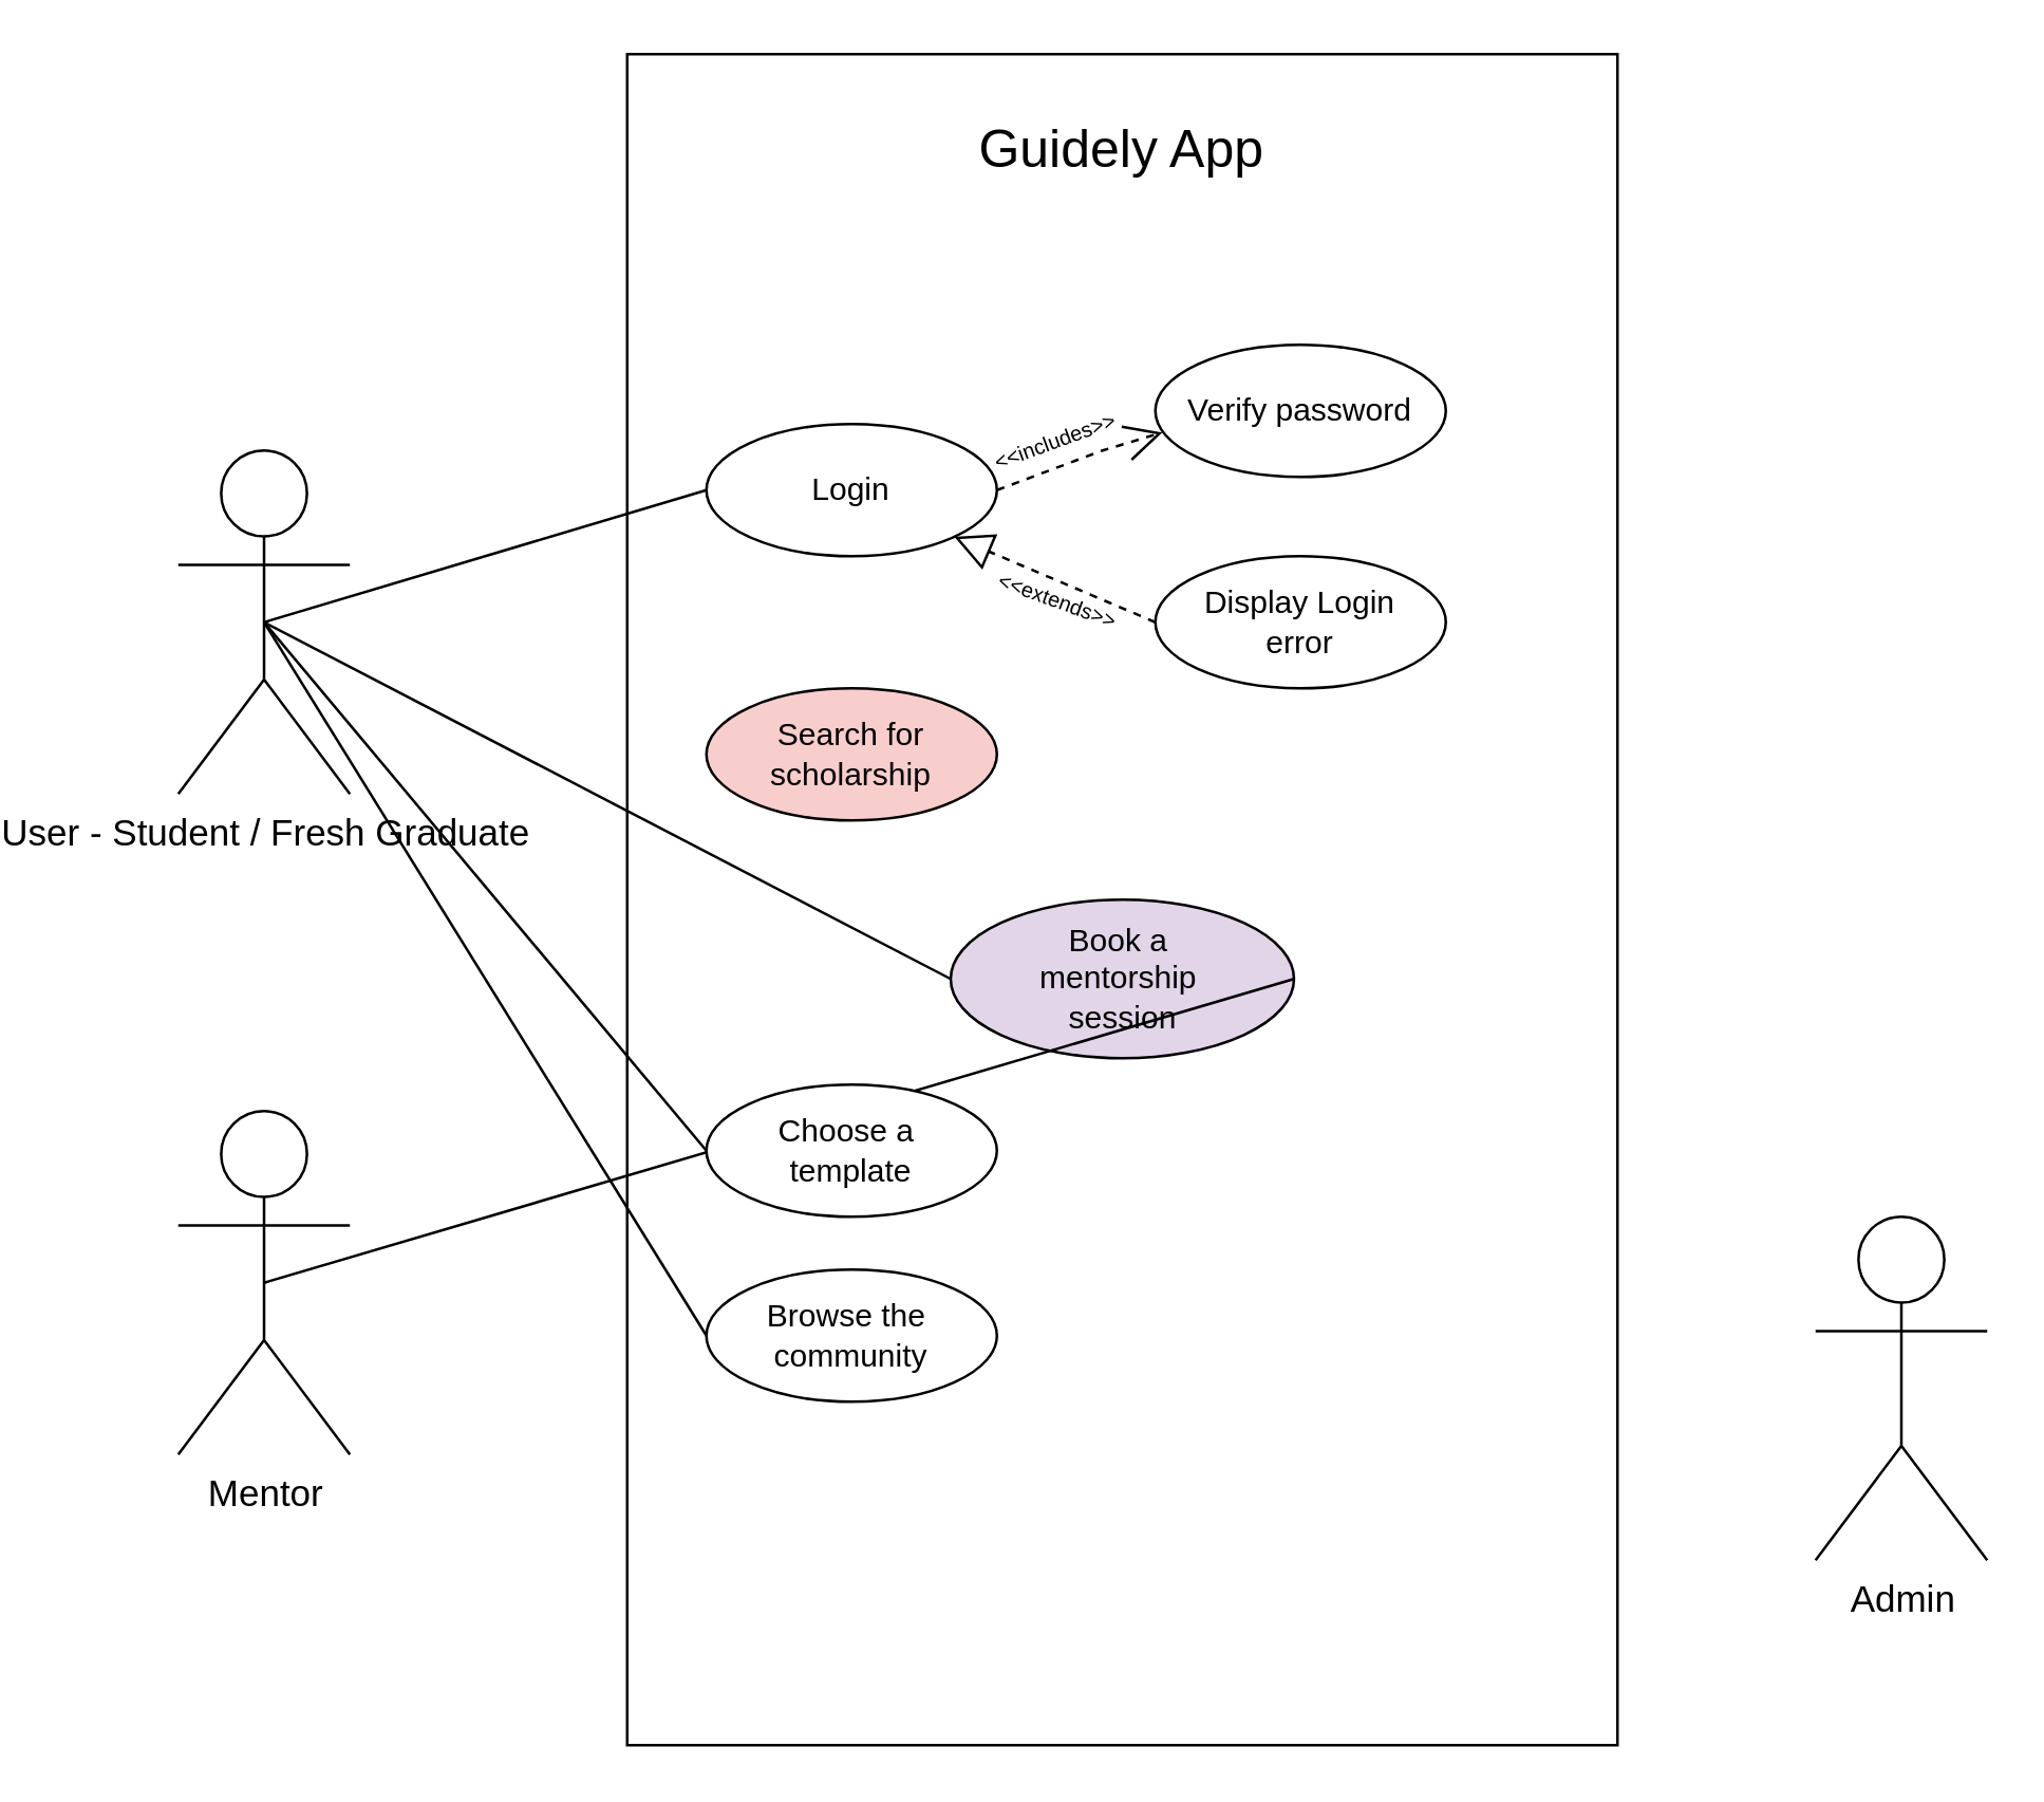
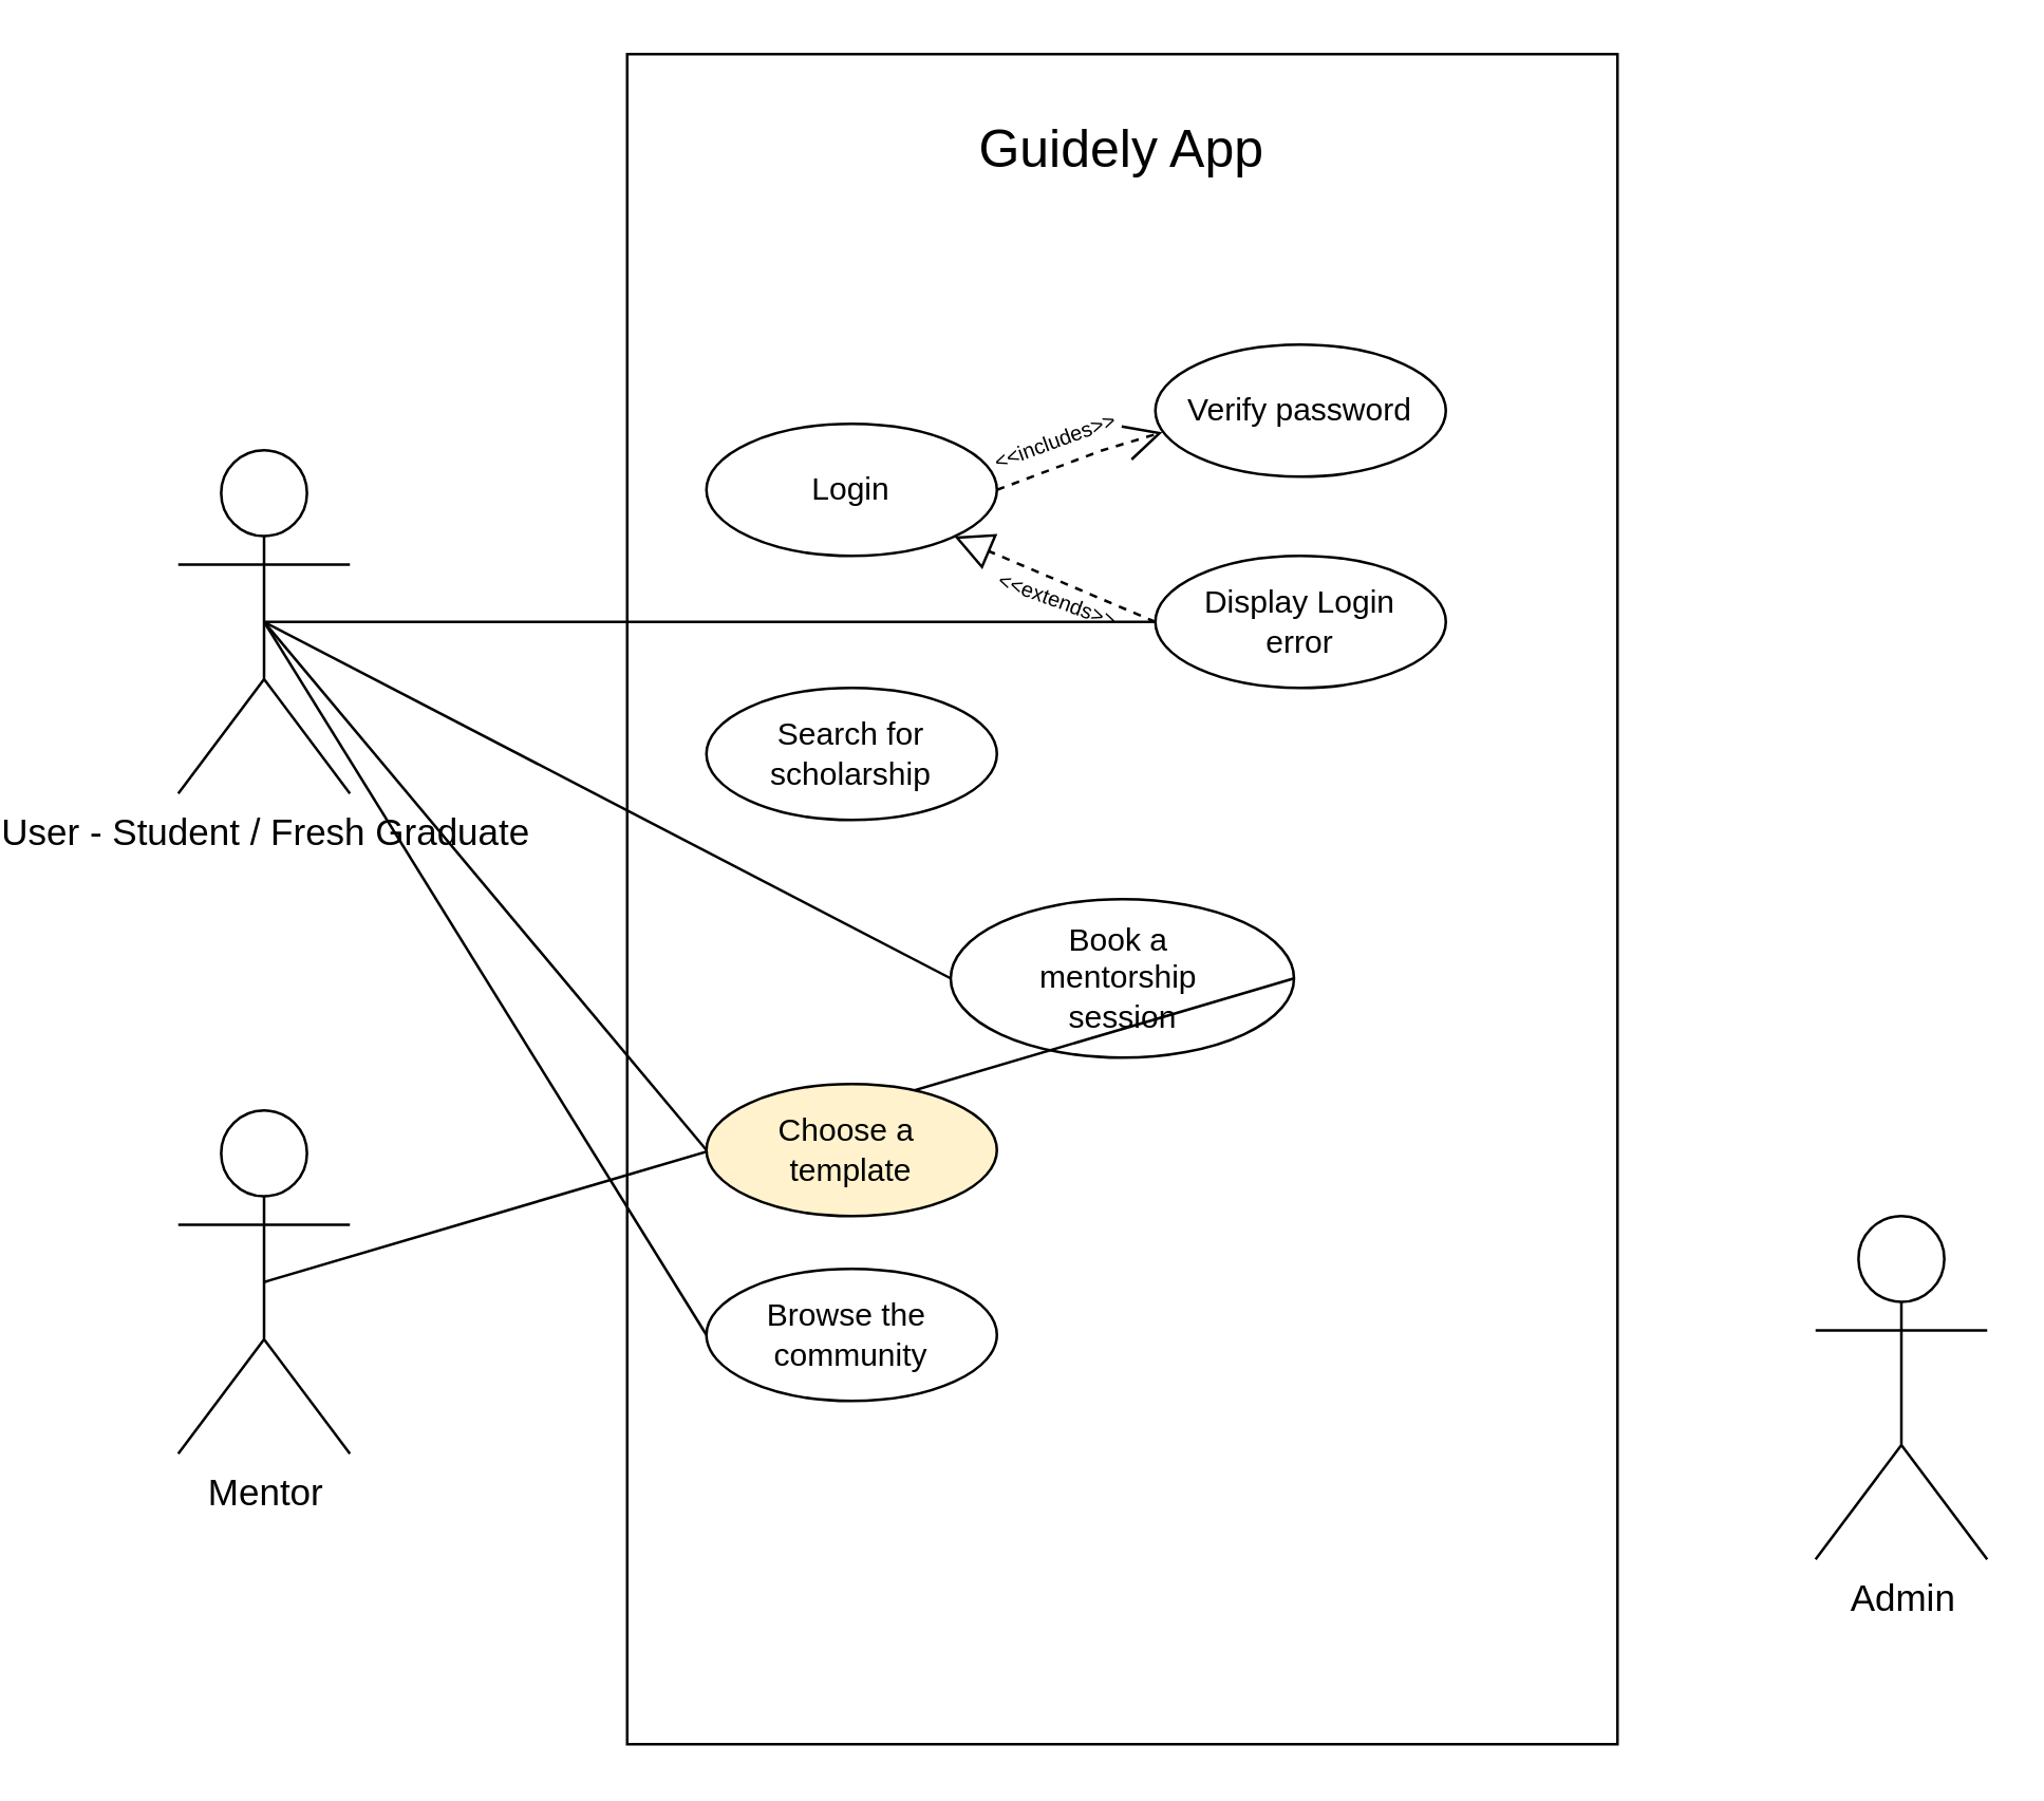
- <mxCell id="7" value="" style="endArrow=none;html=1;rounded=0;entryX=0;entryY=0.5;entryDx=0;entryDy=0;exitX=0.5;exitY=0.5;exitDx=0;exitDy=0;exitPerimeter=0;" edge="1" parent="1" source="4" target="6"><mxGeometry width="50" height="50" relative="1" as="geometry"><mxPoint x="170" y="200" as="sourcePoint" /><mxPoint x="220" y="150" as="targetPoint" /></mxGeometry></mxCell>
+ <mxCell id="7" value="" style="endArrow=none;html=1;rounded=0;exitX=0.5;exitY=0.5;exitDx=0;exitDy=0;exitPerimeter=0;" edge="1" parent="1" source="4" target="8"><mxGeometry width="50" height="50" relative="1" as="geometry"><mxPoint x="170" y="200" as="sourcePoint" /><mxPoint x="220" y="150" as="targetPoint" /></mxGeometry></mxCell>
- <mxCell id="14" value="Search for scholarship" style="ellipse;whiteSpace=wrap;html=1;fillColor=#f8cecc;" vertex="1" parent="1"><mxGeometry x="220" y="260" width="110" height="50" as="geometry" /></mxCell>
+ <mxCell id="14" value="Search for scholarship" style="ellipse;whiteSpace=wrap;html=1;" vertex="1" parent="1"><mxGeometry x="220" y="260" width="110" height="50" as="geometry" /></mxCell>
- <mxCell id="15" value="&lt;div&gt;Book a&amp;nbsp;&lt;/div&gt;&lt;div&gt;mentorship&amp;nbsp;&lt;/div&gt;&lt;div&gt;session&lt;/div&gt;" style="ellipse;whiteSpace=wrap;html=1;fillColor=#e1d5e7;" vertex="1" parent="1"><mxGeometry x="312.5" y="340" width="130" height="60" as="geometry" /></mxCell>
+ <mxCell id="15" value="&lt;div&gt;Book a&amp;nbsp;&lt;/div&gt;&lt;div&gt;mentorship&amp;nbsp;&lt;/div&gt;&lt;div&gt;session&lt;/div&gt;" style="ellipse;whiteSpace=wrap;html=1;" vertex="1" parent="1"><mxGeometry x="312.5" y="340" width="130" height="60" as="geometry" /></mxCell>
- <mxCell id="18" value="&lt;div&gt;Choose a&amp;nbsp;&lt;/div&gt;&lt;div&gt;template&lt;/div&gt;" style="ellipse;whiteSpace=wrap;html=1;" vertex="1" parent="1"><mxGeometry x="220" y="410" width="110" height="50" as="geometry" /></mxCell>
+ <mxCell id="18" value="&lt;div&gt;Choose a&amp;nbsp;&lt;/div&gt;&lt;div&gt;template&lt;/div&gt;" style="ellipse;whiteSpace=wrap;html=1;fillColor=#fff2cc;" vertex="1" parent="1"><mxGeometry x="220" y="410" width="110" height="50" as="geometry" /></mxCell>
